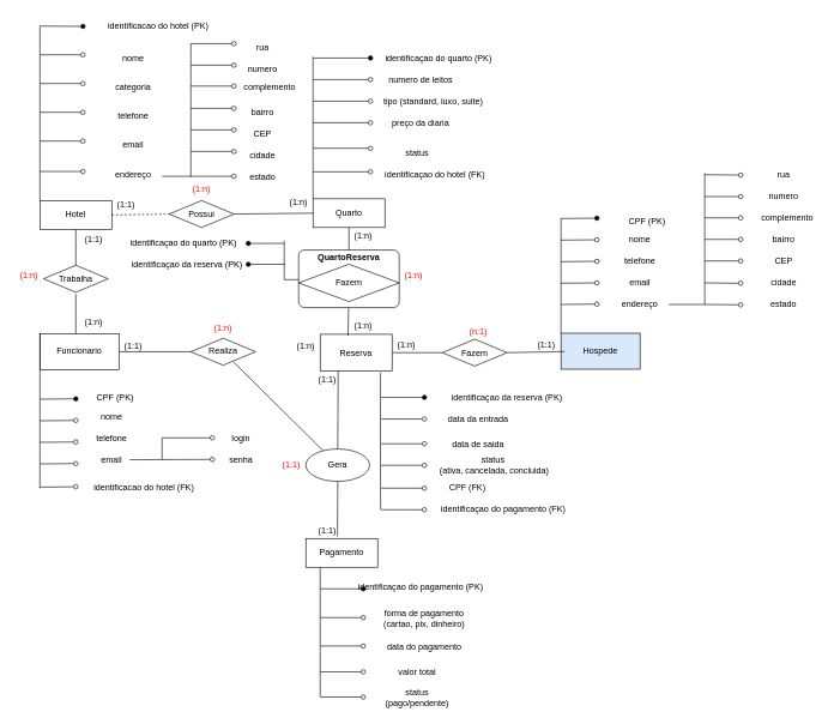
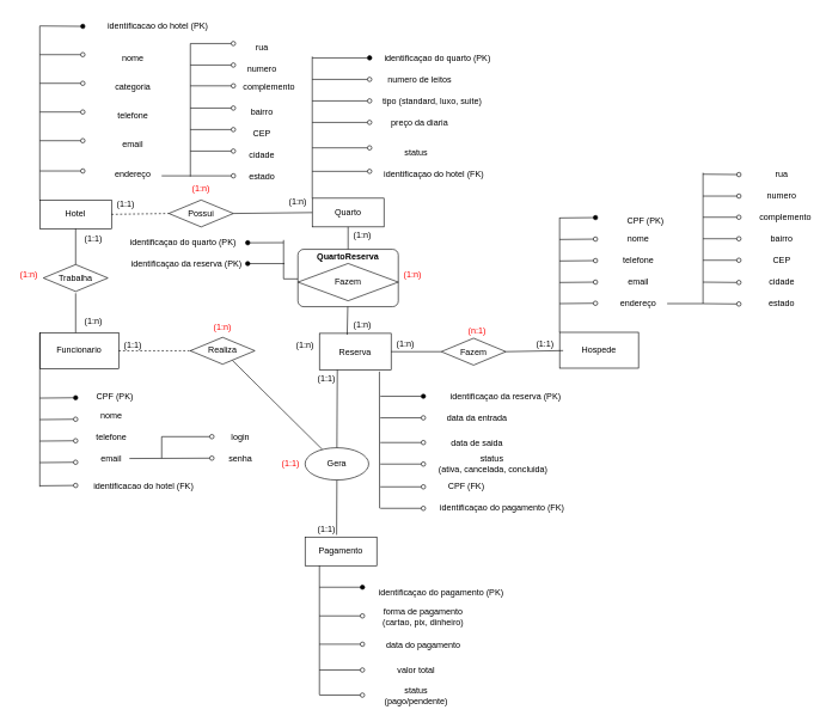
- <mxCell id="120" value="" style="endArrow=none;html=1;rounded=0;exitX=1;exitY=0.5;exitDx=0;exitDy=0;entryX=0;entryY=0.5;entryDx=0;entryDy=0;" edge="1" parent="1" source="95" target="124"><mxGeometry width="50" height="50" relative="1" as="geometry"><mxPoint x="175" y="538" as="sourcePoint" /><mxPoint x="225" y="488" as="targetPoint" /></mxGeometry></mxCell>
+ <mxCell id="120" value="" style="endArrow=none;html=1;rounded=0;exitX=1;exitY=0.5;exitDx=0;exitDy=0;entryX=0;entryY=0.5;entryDx=0;entryDy=0;dashed=1;" edge="1" parent="1" source="95" target="124"><mxGeometry width="50" height="50" relative="1" as="geometry"><mxPoint x="175" y="538" as="sourcePoint" /><mxPoint x="225" y="488" as="targetPoint" /></mxGeometry></mxCell>
- <mxCell id="34" value="Hospede" style="whiteSpace=wrap;html=1;align=center;fillColor=#dae8fc;" vertex="1" parent="1"><mxGeometry x="780" y="462.5" width="110" height="50" as="geometry" /></mxCell>
+ <mxCell id="34" value="Hospede" style="whiteSpace=wrap;html=1;align=center;" vertex="1" parent="1"><mxGeometry x="780" y="462.5" width="110" height="50" as="geometry" /></mxCell>
- <mxCell id="82" value="identificaçao do pagamento (PK)" style="text;html=1;align=center;verticalAlign=middle;whiteSpace=wrap;rounded=0;" vertex="1" parent="1"><mxGeometry x="495" y="800.25" width="180" height="30" as="geometry" /></mxCell>
+ <mxCell id="82" value="identificaçao do pagamento (PK)" style="text;html=1;align=center;verticalAlign=middle;whiteSpace=wrap;rounded=0;" vertex="1" parent="1"><mxGeometry x="525" y="810.25" width="180" height="30" as="geometry" /></mxCell>
